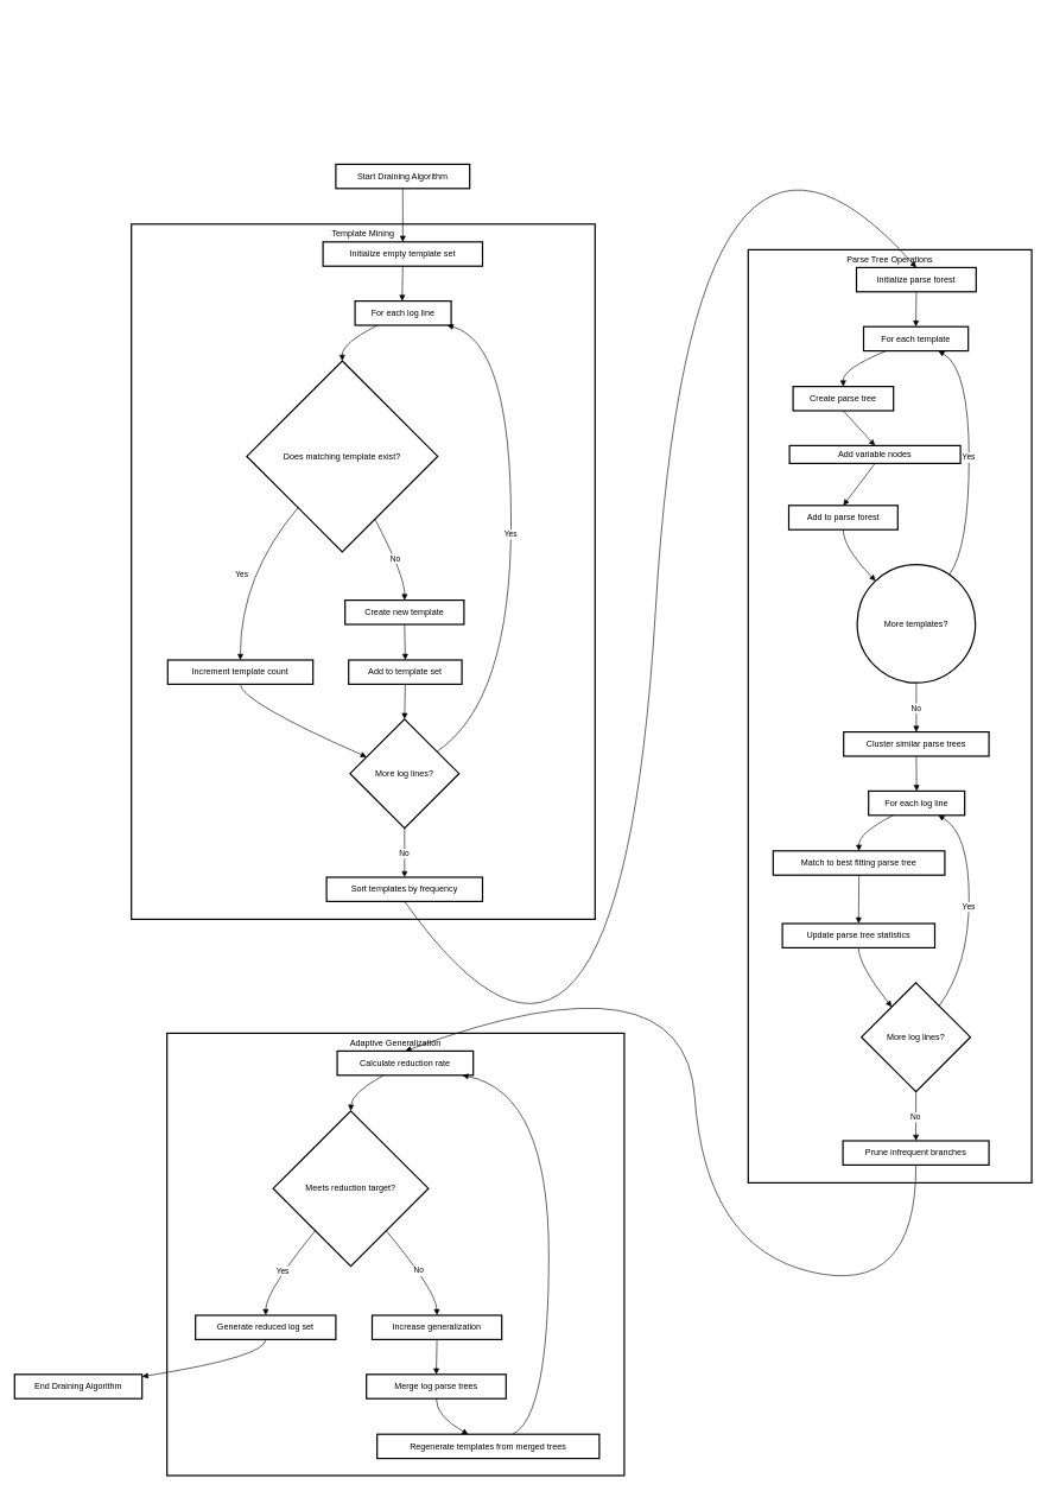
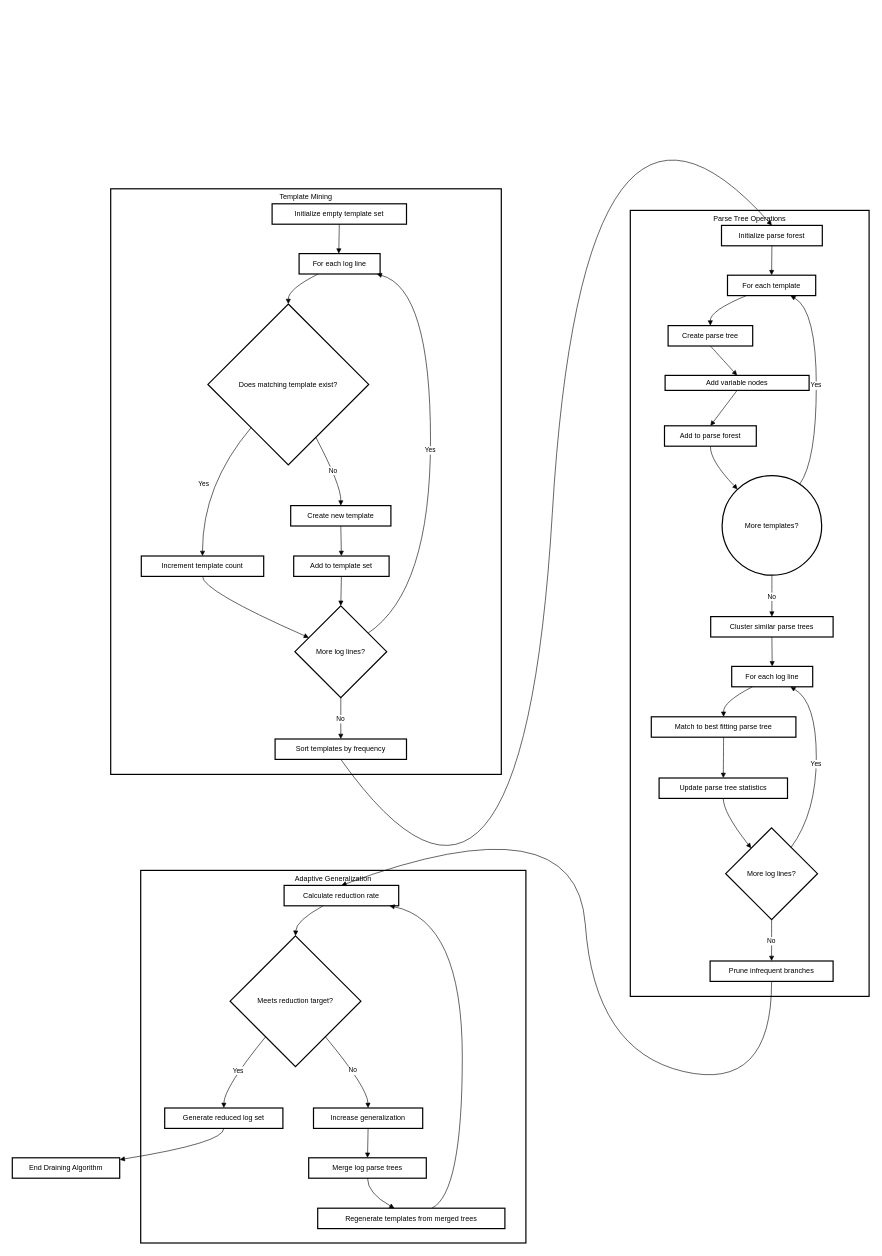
- <mxCell id="31" value="Start Draining Algorithm" style="whiteSpace=wrap;strokeWidth=2;" vertex="1" parent="1"><mxGeometry x="471" y="230" width="188" height="34" as="geometry" /></mxCell>
- <mxCell id="33" value="" style="curved=1;startArrow=none;endArrow=block;exitX=0.5;exitY=0.99;entryX=0.5;entryY=-0.01;rounded=0;" edge="1" parent="1" source="31" target="23"><mxGeometry relative="1" as="geometry"><Array as="points" /></mxGeometry></mxCell>
